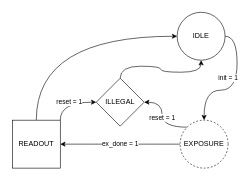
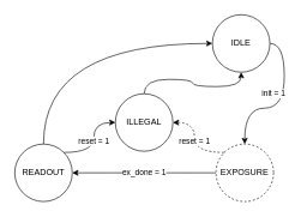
- <mxCell id="11" value="ILLEGAL" style="rhombus;whiteSpace=wrap;html=1;aspect=fixed;" vertex="1" parent="1"><mxGeometry x="160" y="130" width="80" height="80" as="geometry" /></mxCell>
+ <mxCell id="11" value="ILLEGAL" style="ellipse;whiteSpace=wrap;html=1;aspect=fixed;" vertex="1" parent="1"><mxGeometry x="160" y="130" width="80" height="80" as="geometry" /></mxCell>
- <mxCell id="5" value="reset = 1" style="edgeStyle=orthogonalEdgeStyle;curved=1;rounded=0;orthogonalLoop=1;jettySize=auto;html=1;exitX=0;exitY=0;exitDx=0;exitDy=0;entryX=1;entryY=0.5;entryDx=0;entryDy=0;strokeColor=#000000;" edge="1" parent="1" source="6" target="11"><mxGeometry relative="1" as="geometry" /></mxCell>
+ <mxCell id="5" value="reset = 1" style="edgeStyle=orthogonalEdgeStyle;curved=1;rounded=0;orthogonalLoop=1;jettySize=auto;html=1;exitX=0;exitY=0;exitDx=0;exitDy=0;entryX=1;entryY=0.5;entryDx=0;entryDy=0;strokeColor=#000000;dashed=1;" edge="1" parent="1" source="6" target="11"><mxGeometry relative="1" as="geometry" /></mxCell>
- <mxCell id="9" value="READOUT" style="whiteSpace=wrap;html=1;aspect=fixed;rounded=0;" vertex="1" parent="1"><mxGeometry x="20" y="200" width="80" height="80" as="geometry" /></mxCell>
+ <mxCell id="9" value="READOUT" style="ellipse;whiteSpace=wrap;html=1;aspect=fixed;" vertex="1" parent="1"><mxGeometry x="20" y="200" width="80" height="80" as="geometry" /></mxCell>
